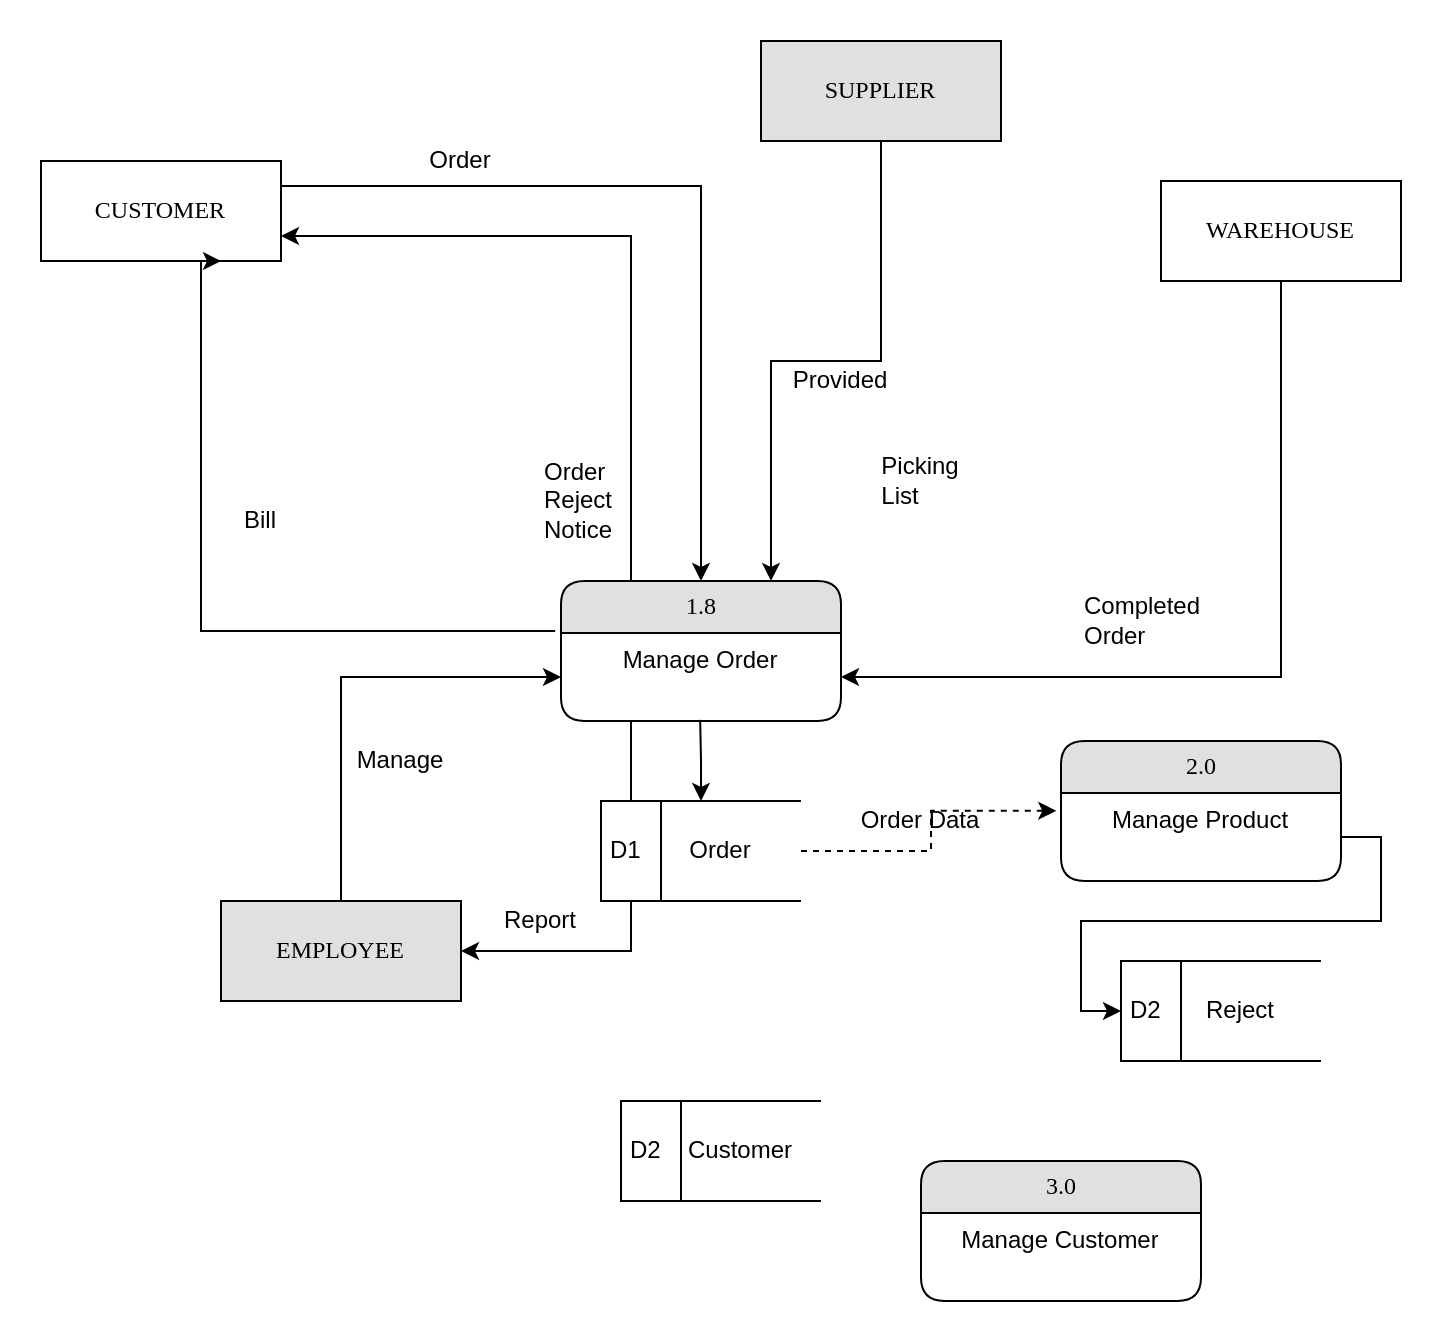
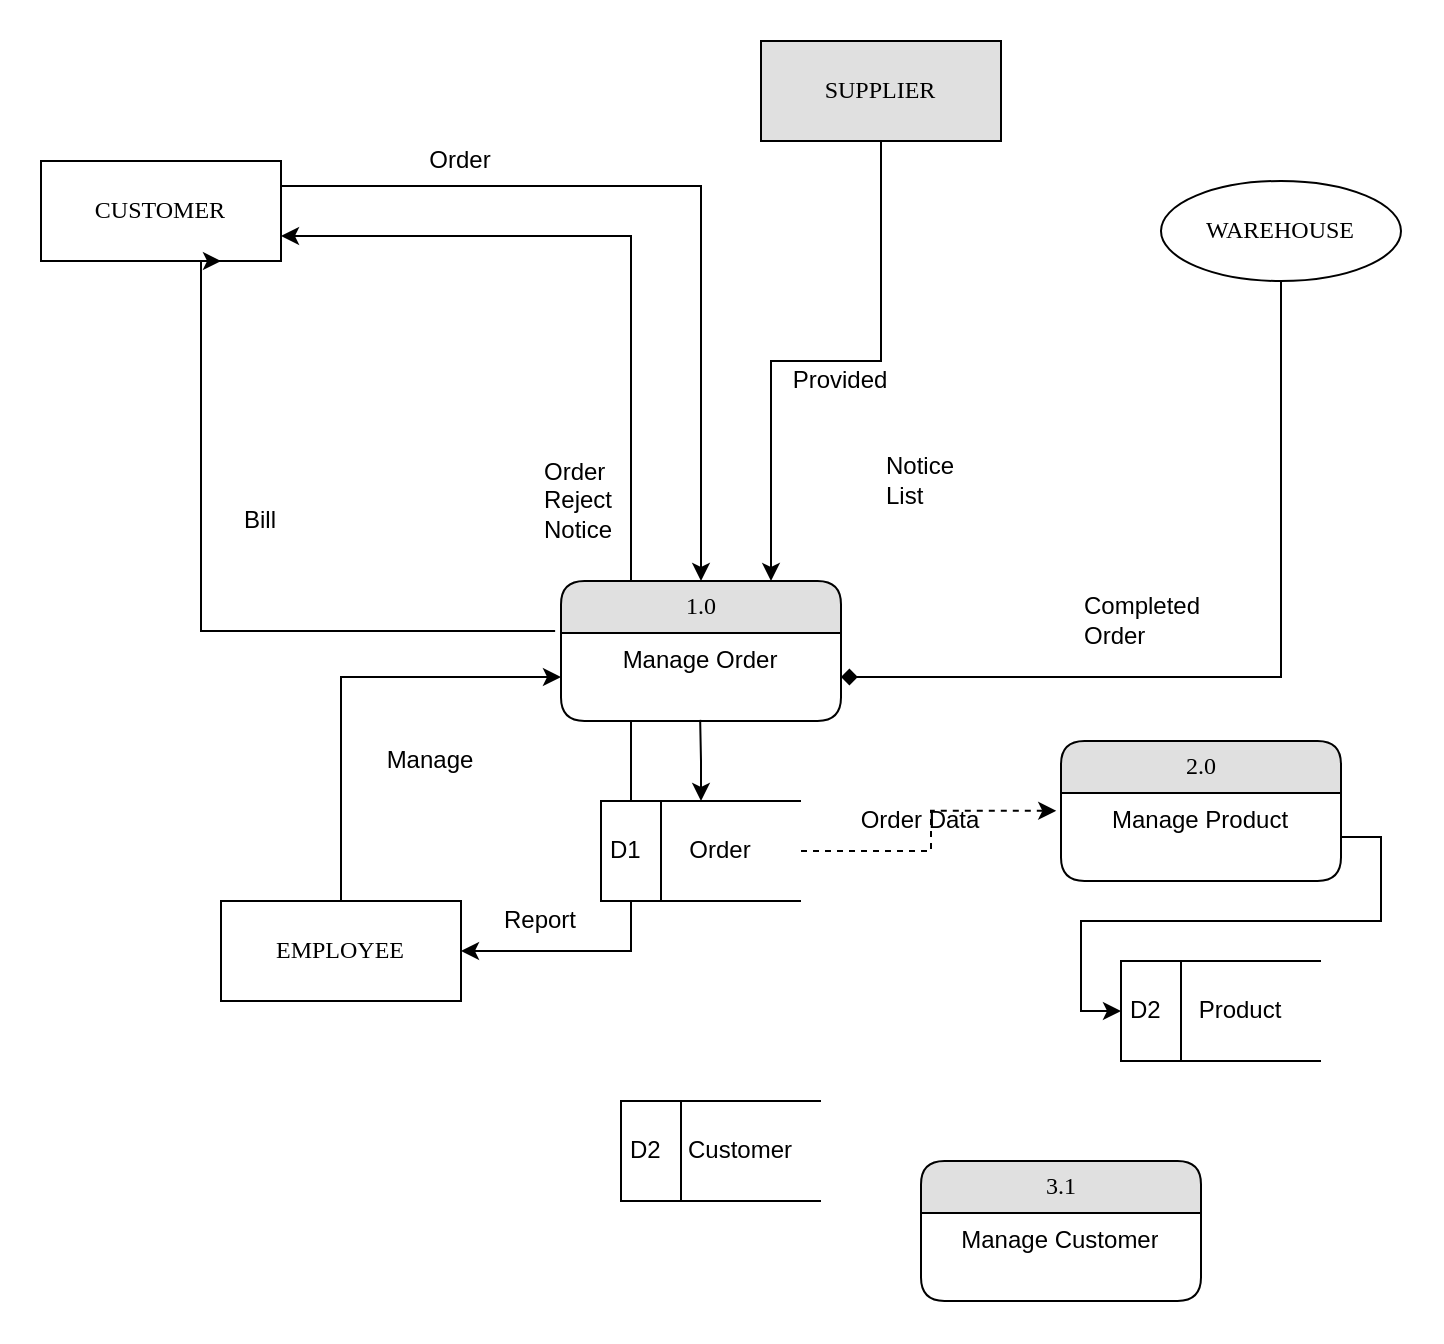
- <mxCell id="5" value="WAREHOUSE" style="whiteSpace=wrap;html=1;rounded=0;shadow=0;comic=0;labelBackgroundColor=none;strokeWidth=1;fontFamily=Verdana;fontSize=12;align=center;" vertex="1" parent="1"><mxGeometry x="580" y="90" width="120" height="50" as="geometry" /></mxCell>
+ <mxCell id="5" value="WAREHOUSE" style="ellipse;whiteSpace=wrap;html=1;shadow=0;comic=0;labelBackgroundColor=none;strokeWidth=1;fontFamily=Verdana;fontSize=12;align=center;" vertex="1" parent="1"><mxGeometry x="580" y="90" width="120" height="50" as="geometry" /></mxCell>
- <mxCell id="16" value="Picking&lt;br&gt;&lt;div style=&quot;text-align: left&quot;&gt;&lt;span&gt;List&lt;/span&gt;&lt;/div&gt;" style="text;html=1;strokeColor=none;fillColor=none;align=center;verticalAlign=middle;whiteSpace=wrap;rounded=0;" vertex="1" parent="1"><mxGeometry x="440" y="230" width="40" height="20" as="geometry" /></mxCell>
+ <mxCell id="16" value="Notice&lt;br&gt;&lt;div style=&quot;text-align: left&quot;&gt;&lt;span&gt;List&lt;/span&gt;&lt;/div&gt;" style="text;html=1;strokeColor=none;fillColor=none;align=center;verticalAlign=middle;whiteSpace=wrap;rounded=0;" vertex="1" parent="1"><mxGeometry x="440" y="230" width="40" height="20" as="geometry" /></mxCell>
- <mxCell id="9" value="1.8" style="swimlane;html=1;fontStyle=0;childLayout=stackLayout;horizontal=1;startSize=26;fillColor=#e0e0e0;horizontalStack=0;resizeParent=1;resizeLast=0;collapsible=1;marginBottom=0;swimlaneFillColor=#ffffff;align=center;rounded=1;shadow=0;comic=0;labelBackgroundColor=none;strokeWidth=1;fontFamily=Verdana;fontSize=12" vertex="1" parent="1"><mxGeometry x="280" y="290" width="140" height="70" as="geometry" /></mxCell>
+ <mxCell id="9" value="1.0" style="swimlane;html=1;fontStyle=0;childLayout=stackLayout;horizontal=1;startSize=26;fillColor=#e0e0e0;horizontalStack=0;resizeParent=1;resizeLast=0;collapsible=1;marginBottom=0;swimlaneFillColor=#ffffff;align=center;rounded=1;shadow=0;comic=0;labelBackgroundColor=none;strokeWidth=1;fontFamily=Verdana;fontSize=12" vertex="1" parent="1"><mxGeometry x="280" y="290" width="140" height="70" as="geometry" /></mxCell>
- <mxCell id="4" style="edgeStyle=orthogonalEdgeStyle;rounded=0;orthogonalLoop=1;jettySize=auto;html=1;entryX=1;entryY=0.5;entryDx=0;entryDy=0;" edge="1" parent="1" source="5" target="10"><mxGeometry relative="1" as="geometry" /></mxCell>
+ <mxCell id="4" style="edgeStyle=orthogonalEdgeStyle;rounded=0;orthogonalLoop=1;jettySize=auto;html=1;entryX=1;entryY=0.5;entryDx=0;entryDy=0;endArrow=diamond;" edge="1" parent="1" source="5" target="10"><mxGeometry relative="1" as="geometry" /></mxCell>
- <mxCell id="20" value="Manage" style="text;html=1;strokeColor=none;fillColor=none;align=center;verticalAlign=middle;whiteSpace=wrap;rounded=0;" vertex="1" parent="1"><mxGeometry x="180" y="370" width="40" height="20" as="geometry" /></mxCell>
+ <mxCell id="20" value="Manage" style="text;html=1;strokeColor=none;fillColor=none;align=center;verticalAlign=middle;whiteSpace=wrap;rounded=0;" vertex="1" parent="1"><mxGeometry x="195" y="370" width="40" height="20" as="geometry" /></mxCell>
- <mxCell id="3" value="EMPLOYEE" style="whiteSpace=wrap;html=1;rounded=0;shadow=0;comic=0;labelBackgroundColor=none;strokeWidth=1;fontFamily=Verdana;fontSize=12;align=center;fillColor=#e0e0e0;" vertex="1" parent="1"><mxGeometry x="110" y="450" width="120" height="50" as="geometry" /></mxCell>
+ <mxCell id="3" value="EMPLOYEE" style="whiteSpace=wrap;html=1;rounded=0;shadow=0;comic=0;labelBackgroundColor=none;strokeWidth=1;fontFamily=Verdana;fontSize=12;align=center;" vertex="1" parent="1"><mxGeometry x="110" y="450" width="120" height="50" as="geometry" /></mxCell>
- <mxCell id="31" value="Reject" style="text;html=1;strokeColor=none;fillColor=none;align=center;verticalAlign=middle;whiteSpace=wrap;rounded=0;" vertex="1" parent="1"><mxGeometry x="600" y="495" width="40" height="20" as="geometry" /></mxCell>
+ <mxCell id="31" value="Product" style="text;html=1;strokeColor=none;fillColor=none;align=center;verticalAlign=middle;whiteSpace=wrap;rounded=0;" vertex="1" parent="1"><mxGeometry x="600" y="495" width="40" height="20" as="geometry" /></mxCell>
- <mxCell id="34" value="3.0" style="swimlane;html=1;fontStyle=0;childLayout=stackLayout;horizontal=1;startSize=26;fillColor=#e0e0e0;horizontalStack=0;resizeParent=1;resizeLast=0;collapsible=1;marginBottom=0;swimlaneFillColor=#ffffff;align=center;rounded=1;shadow=0;comic=0;labelBackgroundColor=none;strokeWidth=1;fontFamily=Verdana;fontSize=12" vertex="1" parent="1"><mxGeometry x="460" y="580" width="140" height="70" as="geometry" /></mxCell>
+ <mxCell id="34" value="3.1" style="swimlane;html=1;fontStyle=0;childLayout=stackLayout;horizontal=1;startSize=26;fillColor=#e0e0e0;horizontalStack=0;resizeParent=1;resizeLast=0;collapsible=1;marginBottom=0;swimlaneFillColor=#ffffff;align=center;rounded=1;shadow=0;comic=0;labelBackgroundColor=none;strokeWidth=1;fontFamily=Verdana;fontSize=12" vertex="1" parent="1"><mxGeometry x="460" y="580" width="140" height="70" as="geometry" /></mxCell>
